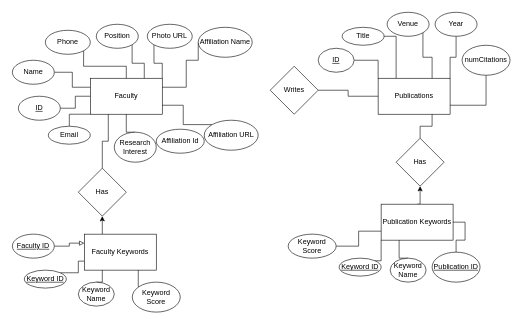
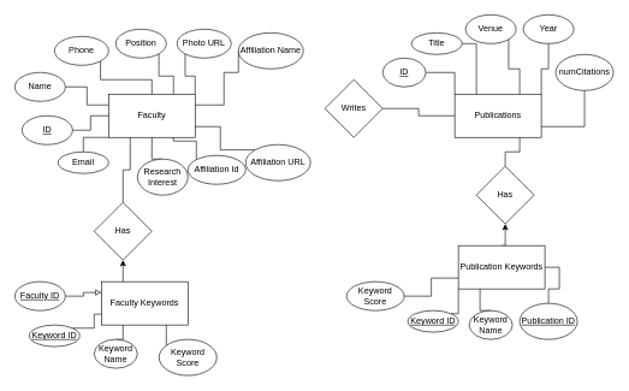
+ <mxCell id="17" style="edgeStyle=orthogonalEdgeStyle;rounded=0;orthogonalLoop=1;jettySize=auto;html=1;exitX=0;exitY=0;exitDx=0;exitDy=0;entryX=0.75;entryY=1;entryDx=0;entryDy=0;endArrow=none;endFill=0;" edge="1" parent="1" source="18" target="2"><mxGeometry relative="1" as="geometry" /></mxCell>
